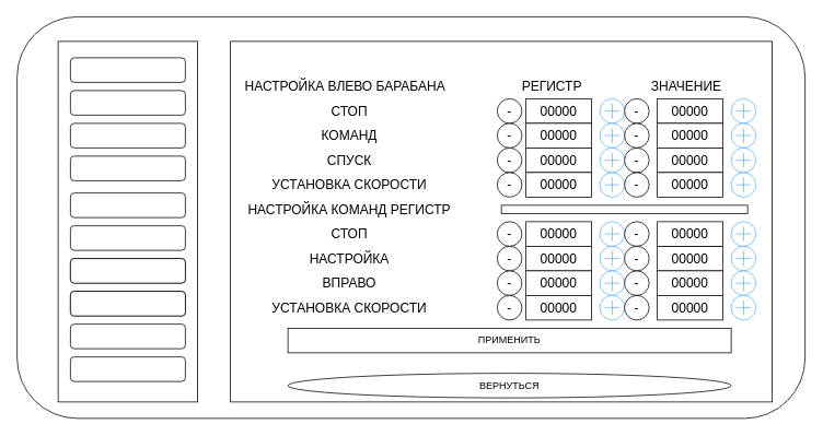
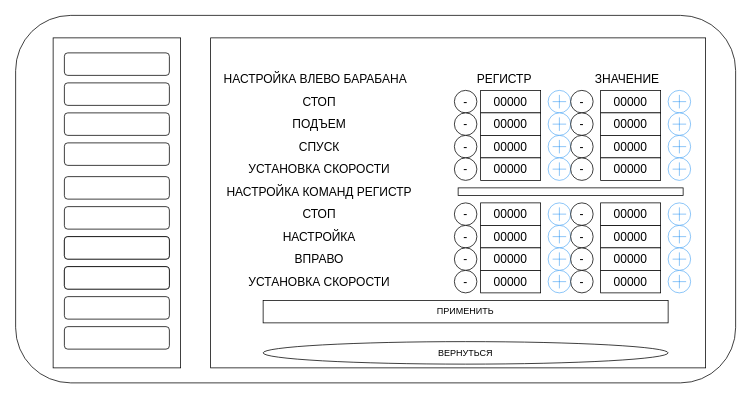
- <mxCell id="6" value="КОМАНД" style="text;html=1;align=center;verticalAlign=middle;whiteSpace=wrap;rounded=0;fontSize=16;" vertex="1" parent="1"><mxGeometry x="240" y="150" width="370" height="30" as="geometry" /></mxCell>
+ <mxCell id="6" value="ПОДЪЕМ" style="text;html=1;align=center;verticalAlign=middle;whiteSpace=wrap;rounded=0;fontSize=16;" vertex="1" parent="1"><mxGeometry x="240" y="150" width="370" height="30" as="geometry" /></mxCell>
